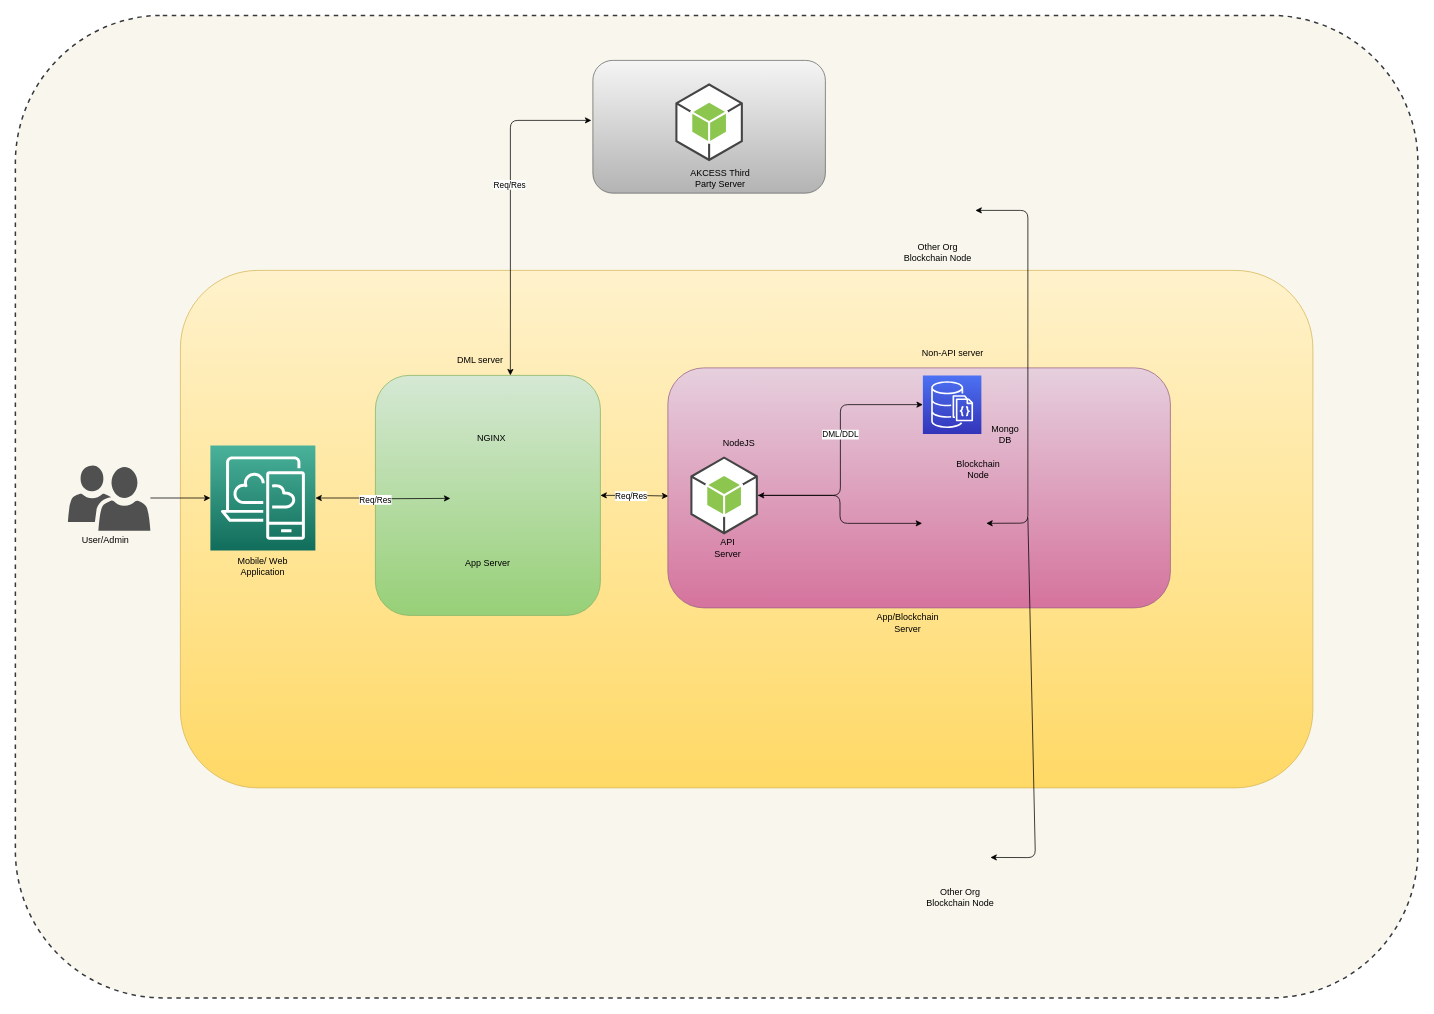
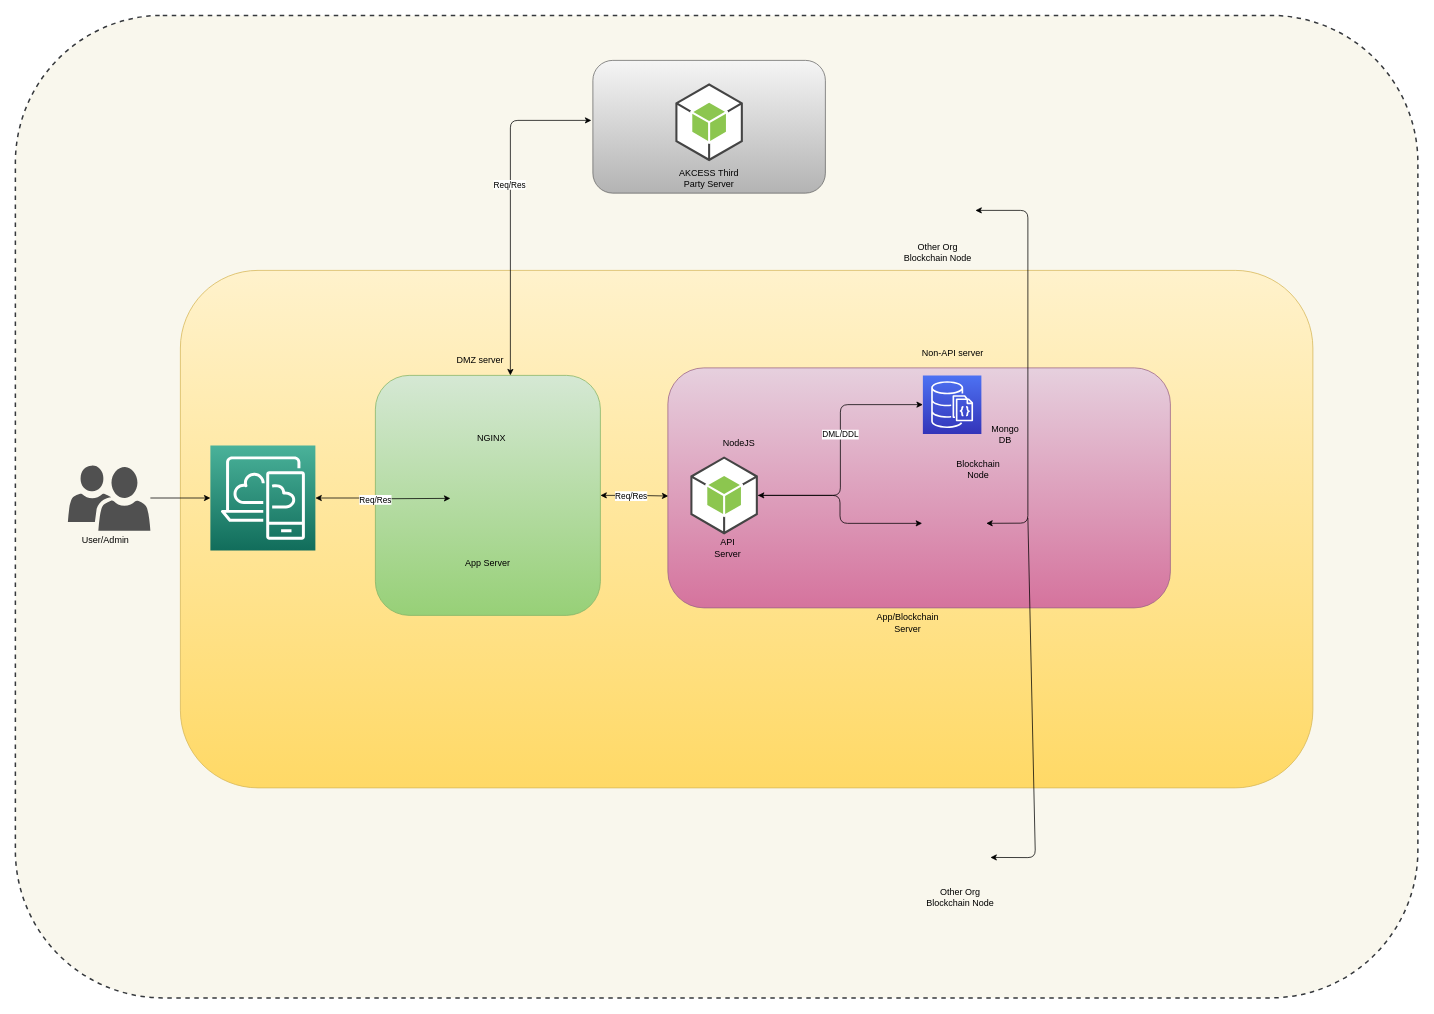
- <mxCell id="39" value="AKCESS Third Party Server" style="text;html=1;strokeColor=none;fillColor=none;align=center;verticalAlign=middle;whiteSpace=wrap;rounded=0;" vertex="1" parent="1"><mxGeometry x="915" y="227" width="90" height="20" as="geometry" /></mxCell>
+ <mxCell id="39" value="AKCESS Third Party Server" style="text;html=1;strokeColor=none;fillColor=none;align=center;verticalAlign=middle;whiteSpace=wrap;rounded=0;" vertex="1" parent="1"><mxGeometry x="900" y="227" width="90" height="20" as="geometry" /></mxCell>
- <mxCell id="33" value="DML server" style="text;html=1;strokeColor=none;fillColor=none;align=center;verticalAlign=middle;whiteSpace=wrap;rounded=0;" vertex="1" parent="1"><mxGeometry x="600" y="470" width="80" height="20" as="geometry" /></mxCell>
+ <mxCell id="33" value="DMZ server" style="text;html=1;strokeColor=none;fillColor=none;align=center;verticalAlign=middle;whiteSpace=wrap;rounded=0;" vertex="1" parent="1"><mxGeometry x="600" y="470" width="80" height="20" as="geometry" /></mxCell>
- <mxCell id="15" value="Mobile/ Web Application" style="text;html=1;strokeColor=none;fillColor=none;align=center;verticalAlign=middle;whiteSpace=wrap;rounded=0;" vertex="1" parent="1"><mxGeometry x="290" y="740" width="120" height="30" as="geometry" /></mxCell>
